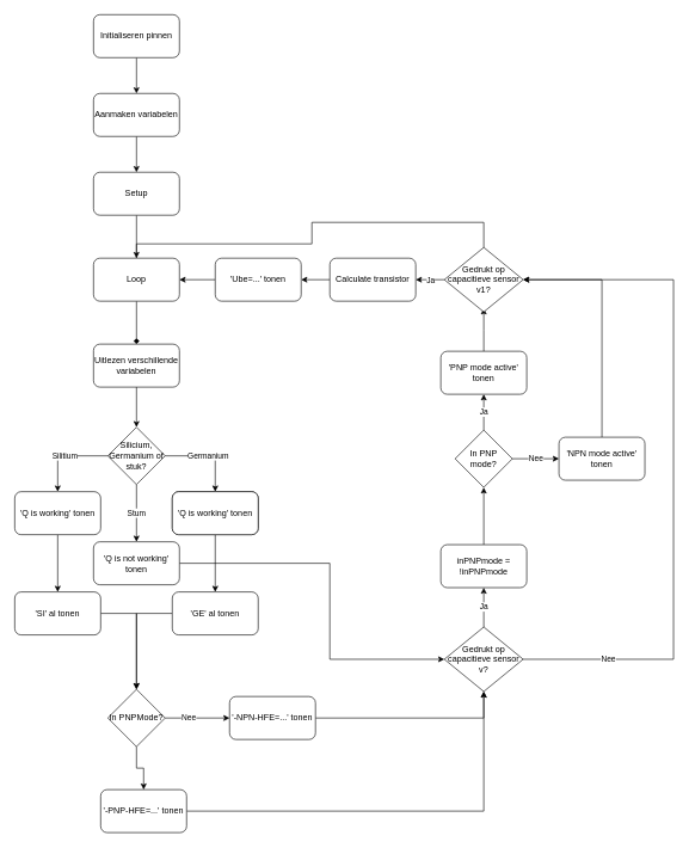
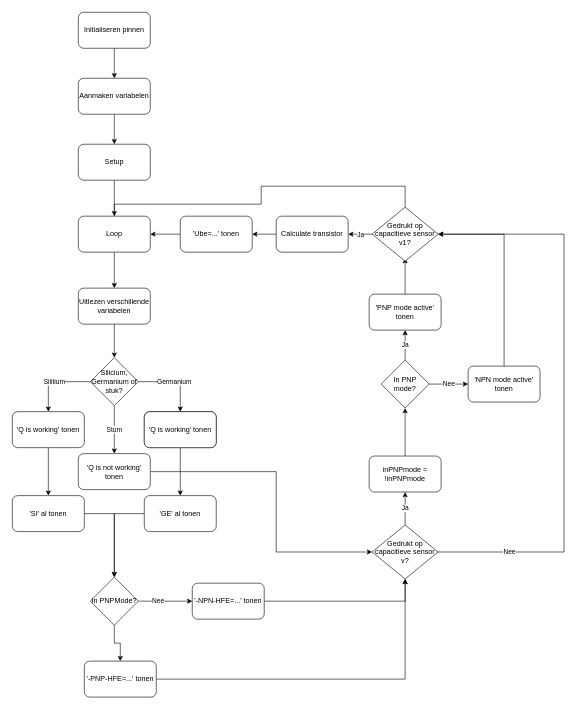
- <mxCell id="8" style="edgeStyle=orthogonalEdgeStyle;rounded=0;orthogonalLoop=1;jettySize=auto;html=1;entryX=0.5;entryY=0;entryDx=0;entryDy=0;endArrow=diamond;" parent="1" source="9" target="11" edge="1"><mxGeometry relative="1" as="geometry" /></mxCell>
+ <mxCell id="8" style="edgeStyle=orthogonalEdgeStyle;rounded=0;orthogonalLoop=1;jettySize=auto;html=1;entryX=0.5;entryY=0;entryDx=0;entryDy=0;" parent="1" source="9" target="11" edge="1"><mxGeometry relative="1" as="geometry" /></mxCell>
